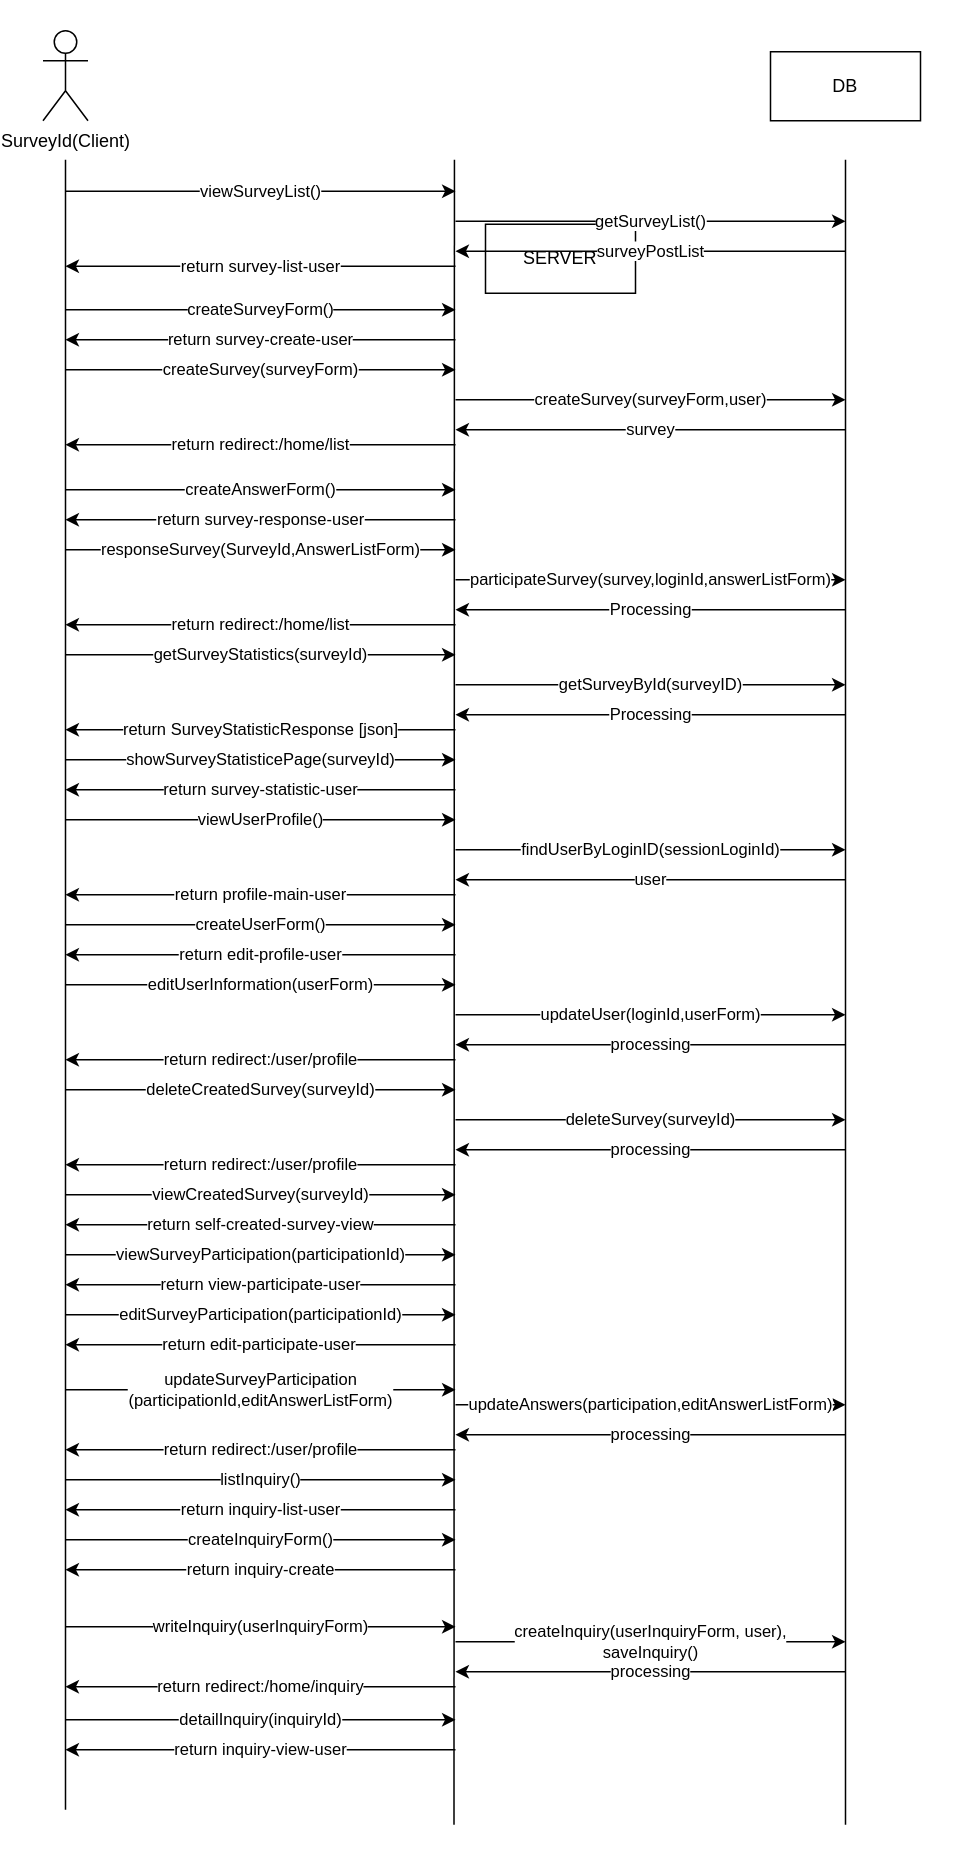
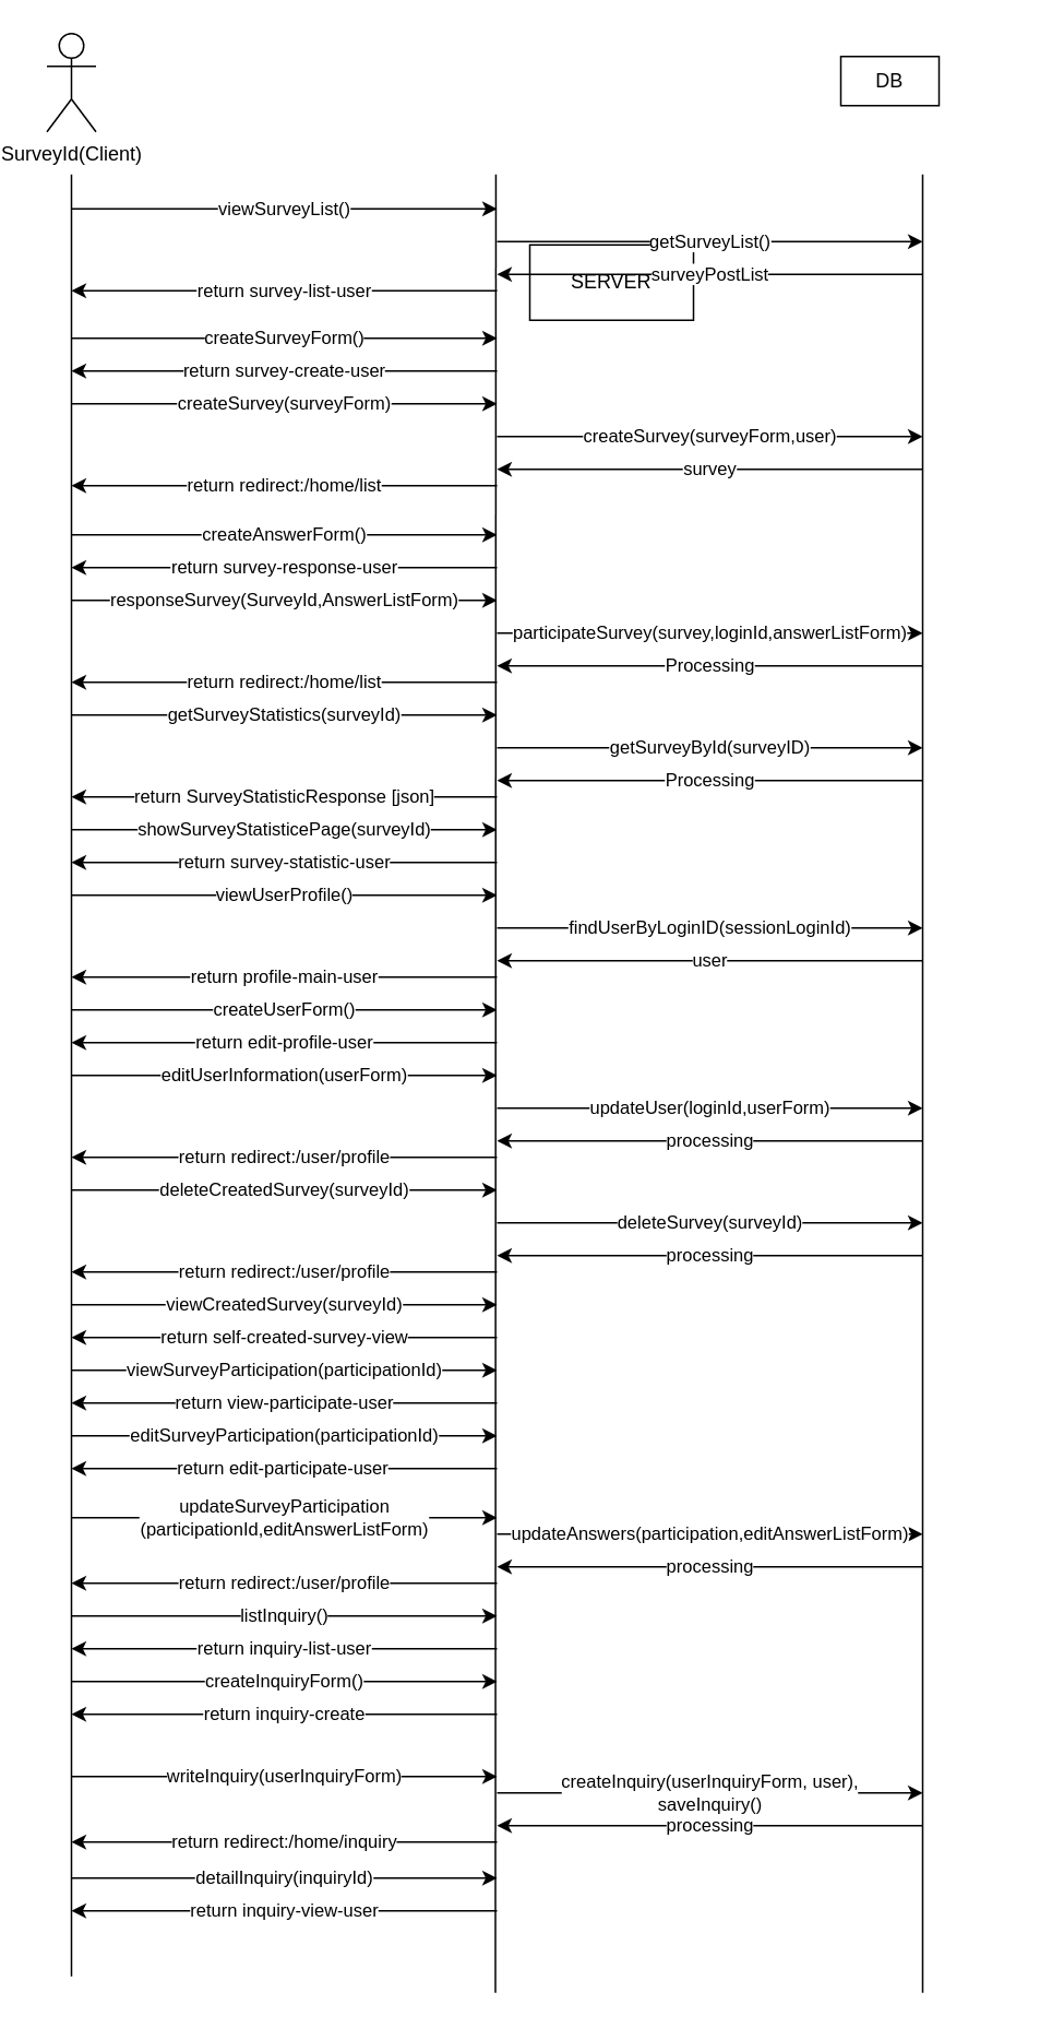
- <mxCell id="5" value="DB" style="rounded=0;whiteSpace=wrap;html=1;" parent="1" vertex="1"><mxGeometry x="505" y="34" width="100" height="46" as="geometry" /></mxCell>
+ <mxCell id="5" value="DB" style="rounded=0;whiteSpace=wrap;html=1;" parent="1" vertex="1"><mxGeometry x="505" y="34" width="60" height="30" as="geometry" /></mxCell>
